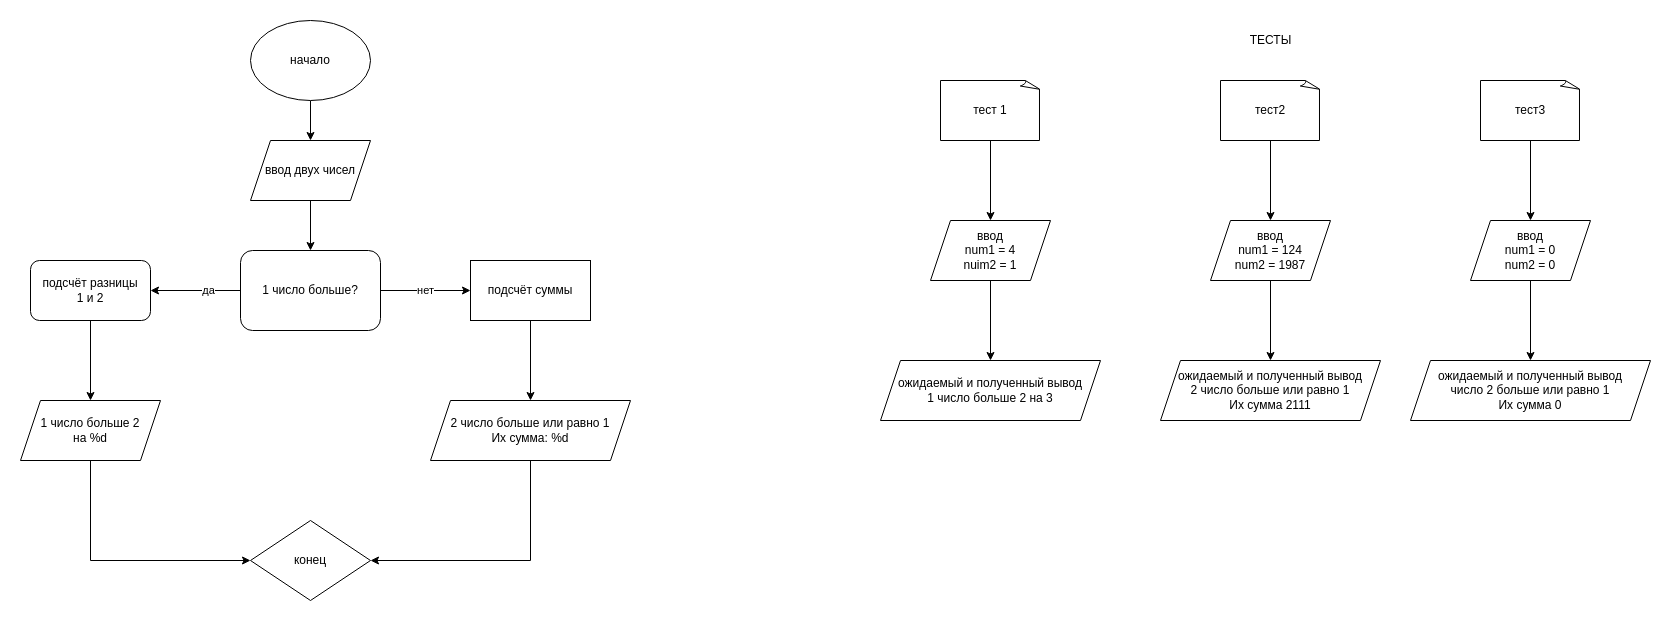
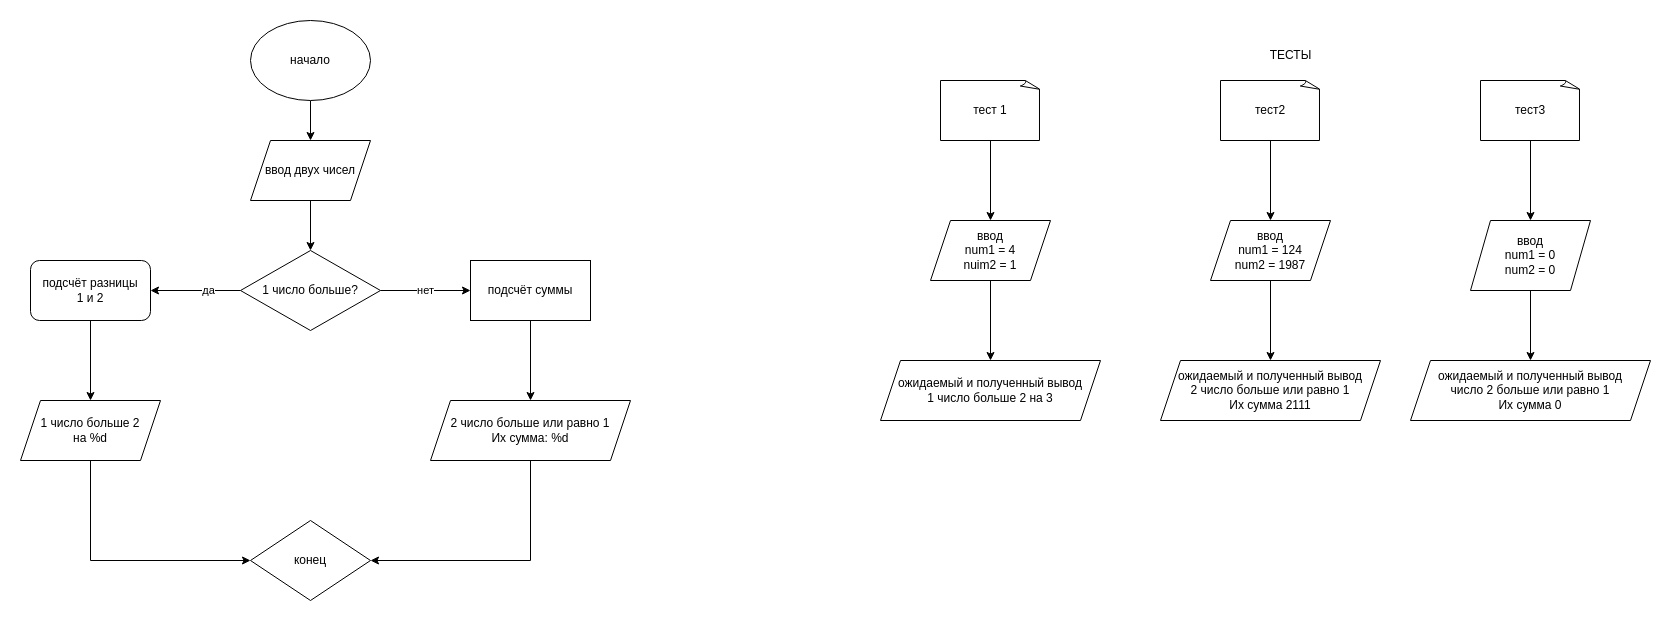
- <mxCell id="19" value="ТЕСТЫ" style="text;html=1;align=center;verticalAlign=middle;resizable=0;points=[];autosize=1;" vertex="1" parent="1"><mxGeometry x="1240" y="30" width="60" height="20" as="geometry" /></mxCell>
+ <mxCell id="19" value="ТЕСТЫ" style="text;html=1;align=center;verticalAlign=middle;resizable=0;points=[];autosize=1;" vertex="1" parent="1"><mxGeometry x="1260" y="45" width="60" height="20" as="geometry" /></mxCell>
- <mxCell id="33" value="ввод&lt;br&gt;num1 = 0&lt;br&gt;num2 = 0" style="shape=parallelogram;perimeter=parallelogramPerimeter;whiteSpace=wrap;html=1;fixedSize=1;" vertex="1" parent="1"><mxGeometry x="1470" y="220" width="120" height="60" as="geometry" /></mxCell>
+ <mxCell id="33" value="ввод&lt;br&gt;num1 = 0&lt;br&gt;num2 = 0" style="shape=parallelogram;perimeter=parallelogramPerimeter;whiteSpace=wrap;html=1;fixedSize=1;" vertex="1" parent="1"><mxGeometry x="1470" y="220" width="120" height="70" as="geometry" /></mxCell>
- <mxCell id="7" value="1 число больше?" style="whiteSpace=wrap;html=1;rounded=1;" vertex="1" parent="1"><mxGeometry x="240" y="250" width="140" height="80" as="geometry" /></mxCell>
+ <mxCell id="7" value="1 число больше?" style="rhombus;whiteSpace=wrap;html=1;" vertex="1" parent="1"><mxGeometry x="240" y="250" width="140" height="80" as="geometry" /></mxCell>
